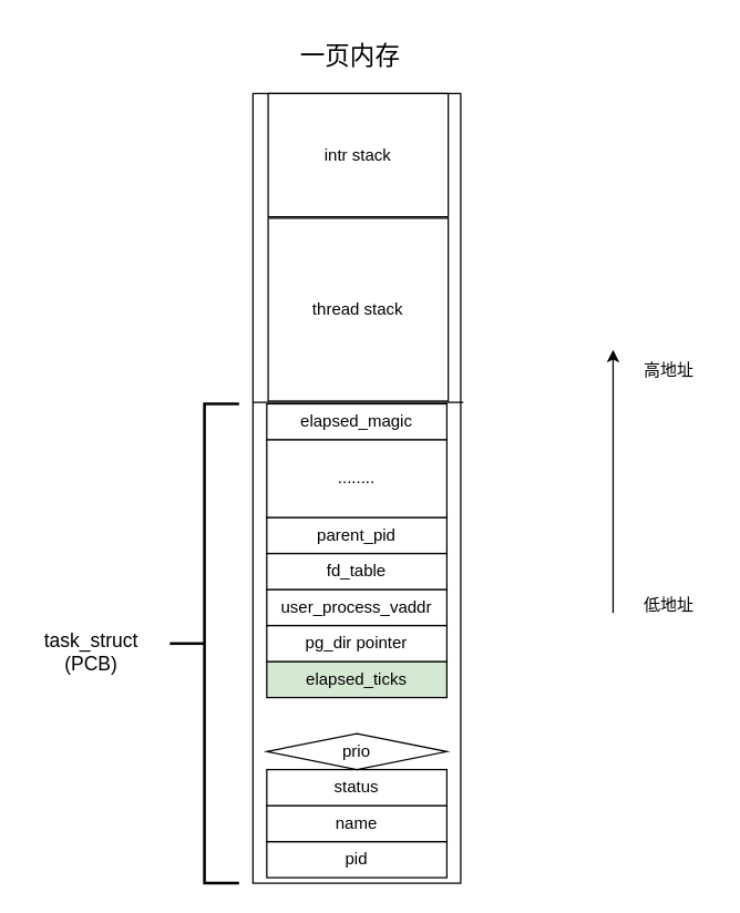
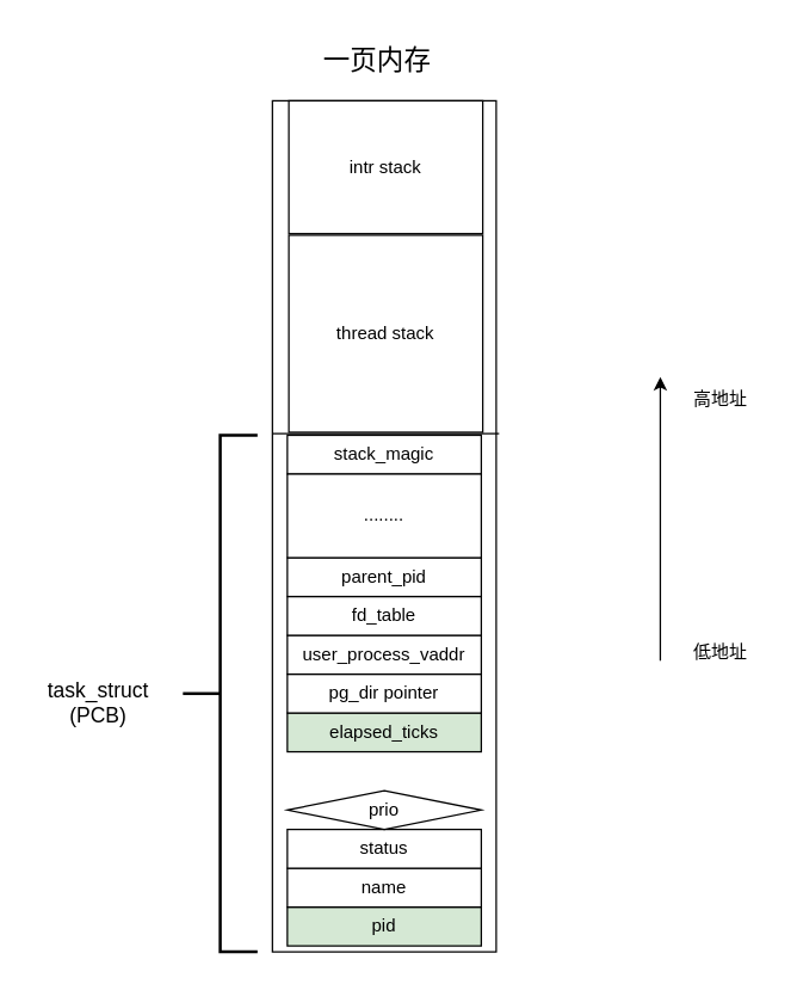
- <mxCell id="10" value="elapsed_magic" style="rounded=0;whiteSpace=wrap;html=1;" vertex="1" parent="1"><mxGeometry x="192" y="291" width="130" height="26" as="geometry" /></mxCell>
+ <mxCell id="10" value="stack_magic" style="rounded=0;whiteSpace=wrap;html=1;" vertex="1" parent="1"><mxGeometry x="192" y="291" width="130" height="26" as="geometry" /></mxCell>
- <mxCell id="11" value="pid" style="rounded=0;whiteSpace=wrap;html=1;" vertex="1" parent="1"><mxGeometry x="192" y="607" width="130" height="26" as="geometry" /></mxCell>
+ <mxCell id="11" value="pid" style="rounded=0;whiteSpace=wrap;html=1;fillColor=#d5e8d4;" vertex="1" parent="1"><mxGeometry x="192" y="607" width="130" height="26" as="geometry" /></mxCell>
